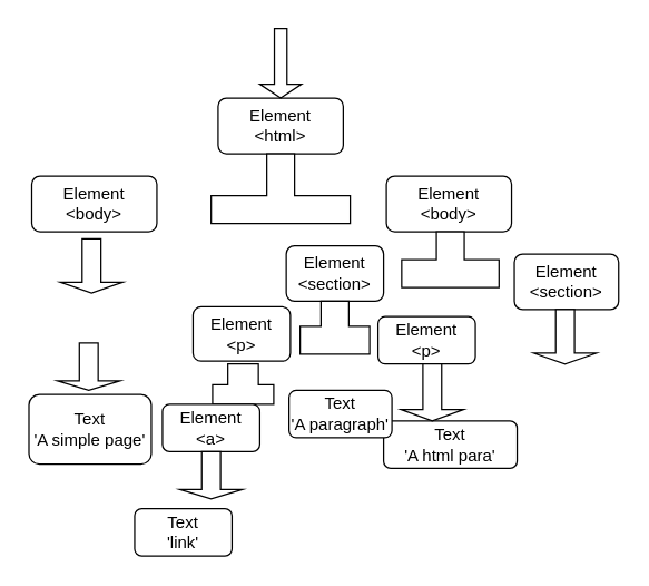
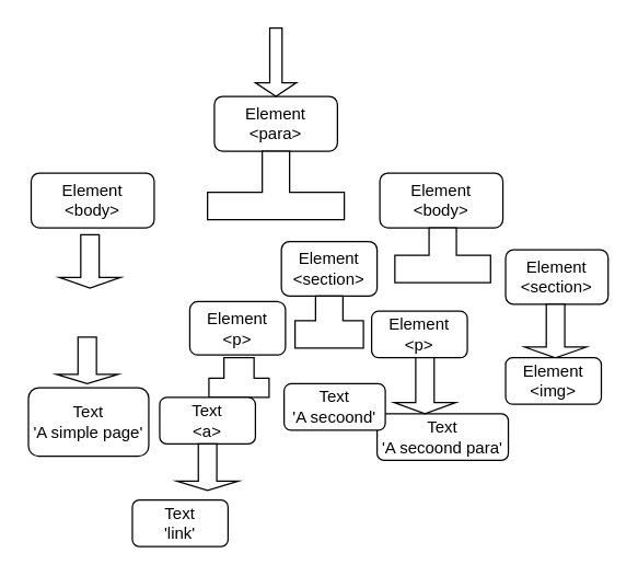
- <mxCell id="2" value="Element&lt;div&gt;&amp;lt;html&amp;gt;&lt;/div&gt;" style="rounded=1;whiteSpace=wrap;html=1;" vertex="1" parent="1"><mxGeometry x="156" y="70" width="90" height="40" as="geometry" /></mxCell>
+ <mxCell id="2" value="Element&lt;div&gt;&amp;lt;para&amp;gt;&lt;/div&gt;" style="rounded=1;whiteSpace=wrap;html=1;" vertex="1" parent="1"><mxGeometry x="156" y="70" width="90" height="40" as="geometry" /></mxCell>
+ <mxCell id="17" value="Element&lt;div&gt;&amp;lt;img&amp;gt;&lt;/div&gt;" style="rounded=1;whiteSpace=wrap;html=1;" vertex="1" parent="1"><mxGeometry x="369" y="261" width="70" height="34" as="geometry" /></mxCell>
- <mxCell id="22" value="Text&lt;div&gt;'A paragraph'&lt;/div&gt;" style="rounded=1;whiteSpace=wrap;html=1;" vertex="1" parent="1"><mxGeometry x="207" y="280" width="74" height="34" as="geometry" /></mxCell>
+ <mxCell id="22" value="Text&lt;div&gt;'A secoond'&lt;/div&gt;" style="rounded=1;whiteSpace=wrap;html=1;" vertex="1" parent="1"><mxGeometry x="207" y="280" width="74" height="34" as="geometry" /></mxCell>
- <mxCell id="21" value="Element&lt;div&gt;&amp;lt;a&amp;gt;&lt;/div&gt;" style="rounded=1;whiteSpace=wrap;html=1;" vertex="1" parent="1"><mxGeometry x="116" y="290" width="70" height="34" as="geometry" /></mxCell>
+ <mxCell id="21" value="Text&lt;div&gt;&amp;lt;a&amp;gt;&lt;/div&gt;" style="rounded=1;whiteSpace=wrap;html=1;" vertex="1" parent="1"><mxGeometry x="116" y="290" width="70" height="34" as="geometry" /></mxCell>
- <mxCell id="18" value="Text&lt;div&gt;'A html para'&lt;/div&gt;" style="rounded=1;whiteSpace=wrap;html=1;" vertex="1" parent="1"><mxGeometry x="275" y="302" width="96" height="34" as="geometry" /></mxCell>
+ <mxCell id="18" value="Text&lt;div&gt;'A secoond para'&lt;/div&gt;" style="rounded=1;whiteSpace=wrap;html=1;" vertex="1" parent="1"><mxGeometry x="275" y="302" width="96" height="34" as="geometry" /></mxCell>
